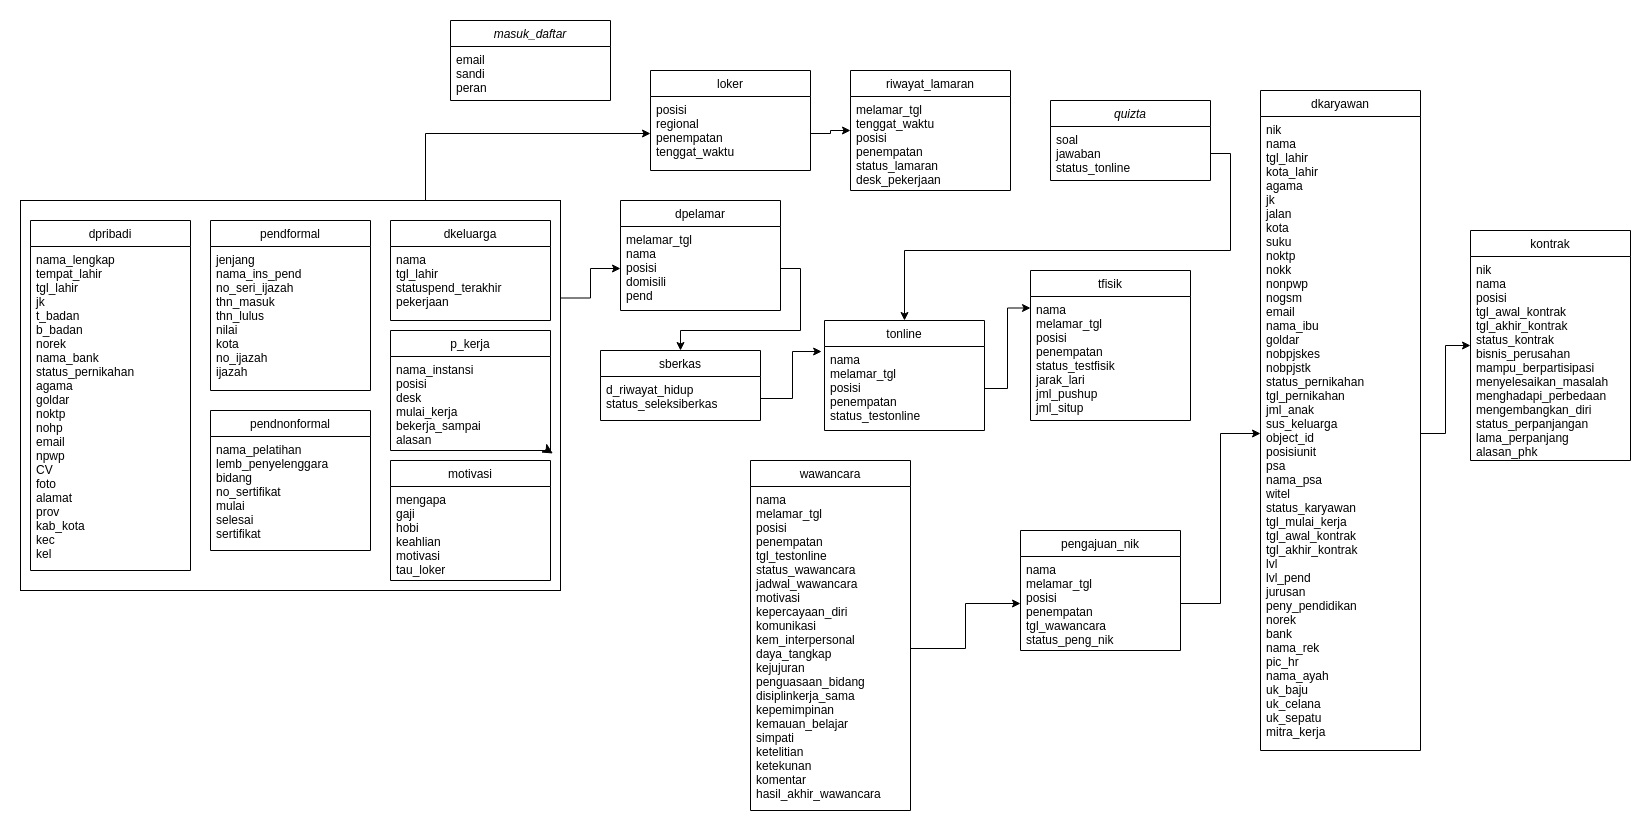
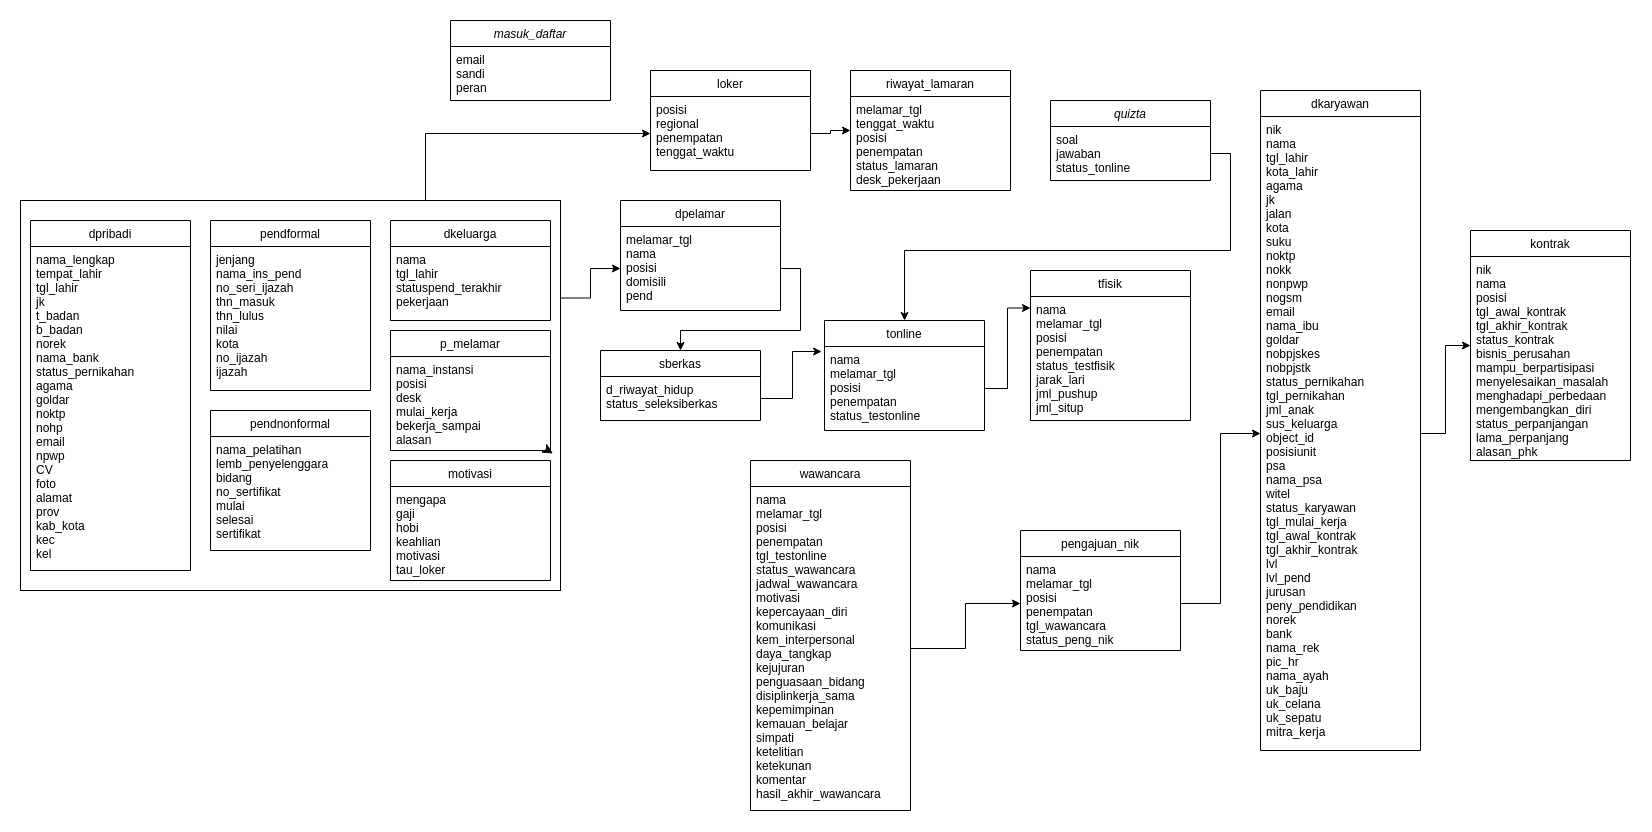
- <mxCell id="17" value="p_kerja" style="swimlane;fontStyle=0;align=center;verticalAlign=top;childLayout=stackLayout;horizontal=1;startSize=26;horizontalStack=0;resizeParent=1;resizeLast=0;collapsible=1;marginBottom=0;rounded=0;shadow=0;strokeWidth=1;" parent="7" vertex="1"><mxGeometry x="370" y="130" width="160" height="120" as="geometry"><mxRectangle x="130" y="380" width="160" height="26" as="alternateBounds" /></mxGeometry></mxCell>
+ <mxCell id="17" value="p_melamar" style="swimlane;fontStyle=0;align=center;verticalAlign=top;childLayout=stackLayout;horizontal=1;startSize=26;horizontalStack=0;resizeParent=1;resizeLast=0;collapsible=1;marginBottom=0;rounded=0;shadow=0;strokeWidth=1;" parent="7" vertex="1"><mxGeometry x="370" y="130" width="160" height="120" as="geometry"><mxRectangle x="130" y="380" width="160" height="26" as="alternateBounds" /></mxGeometry></mxCell>
